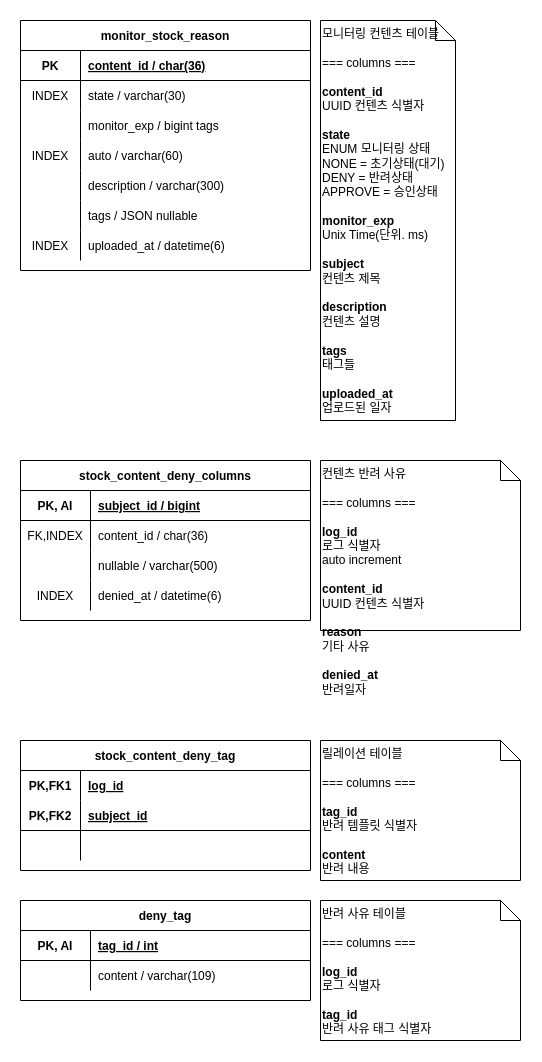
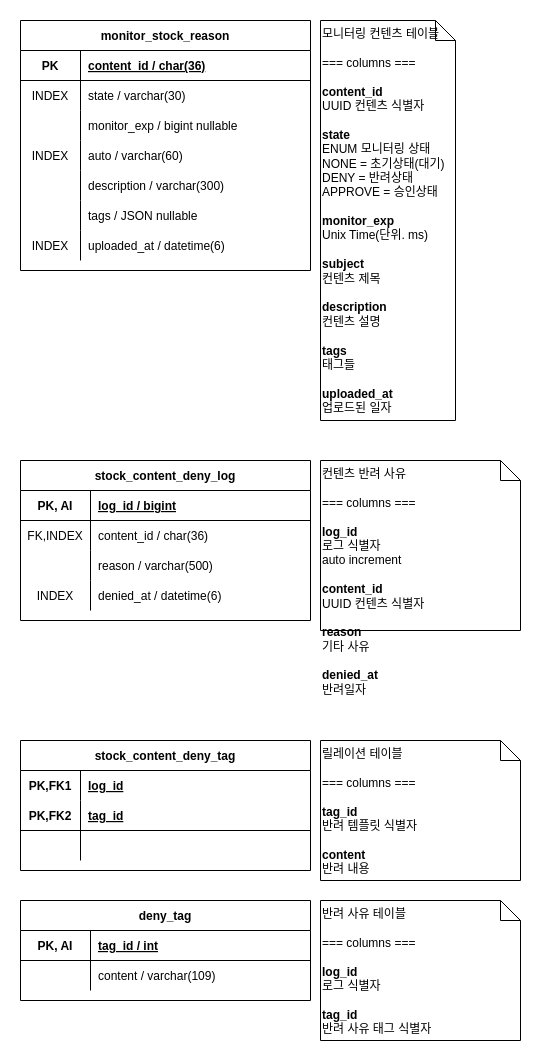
- <mxCell id="11" value="monitor_exp / bigint tags" style="shape=partialRectangle;connectable=0;fillColor=none;top=0;left=0;bottom=0;right=0;align=left;spacingLeft=6;overflow=hidden;" vertex="1" parent="9"><mxGeometry x="60" width="230" height="30" as="geometry"><mxRectangle width="230" height="30" as="alternateBounds" /></mxGeometry></mxCell>
+ <mxCell id="11" value="monitor_exp / bigint nullable" style="shape=partialRectangle;connectable=0;fillColor=none;top=0;left=0;bottom=0;right=0;align=left;spacingLeft=6;overflow=hidden;" vertex="1" parent="9"><mxGeometry x="60" width="230" height="30" as="geometry"><mxRectangle width="230" height="30" as="alternateBounds" /></mxGeometry></mxCell>
- <mxCell id="24" value="stock_content_deny_columns" style="shape=table;startSize=30;container=1;collapsible=1;childLayout=tableLayout;fixedRows=1;rowLines=0;fontStyle=1;align=center;resizeLast=1;" vertex="1" parent="1"><mxGeometry x="20" y="460" width="290" height="160" as="geometry" /></mxCell>
+ <mxCell id="24" value="stock_content_deny_log" style="shape=table;startSize=30;container=1;collapsible=1;childLayout=tableLayout;fixedRows=1;rowLines=0;fontStyle=1;align=center;resizeLast=1;" vertex="1" parent="1"><mxGeometry x="20" y="460" width="290" height="160" as="geometry" /></mxCell>
- <mxCell id="27" value="subject_id / bigint" style="shape=partialRectangle;connectable=0;fillColor=none;top=0;left=0;bottom=0;right=0;align=left;spacingLeft=6;fontStyle=5;overflow=hidden;" vertex="1" parent="25"><mxGeometry x="70" width="220" height="30" as="geometry"><mxRectangle width="220" height="30" as="alternateBounds" /></mxGeometry></mxCell>
+ <mxCell id="27" value="log_id / bigint" style="shape=partialRectangle;connectable=0;fillColor=none;top=0;left=0;bottom=0;right=0;align=left;spacingLeft=6;fontStyle=5;overflow=hidden;" vertex="1" parent="25"><mxGeometry x="70" width="220" height="30" as="geometry"><mxRectangle width="220" height="30" as="alternateBounds" /></mxGeometry></mxCell>
- <mxCell id="33" value="nullable / varchar(500)" style="shape=partialRectangle;connectable=0;fillColor=none;top=0;left=0;bottom=0;right=0;align=left;spacingLeft=6;overflow=hidden;" vertex="1" parent="31"><mxGeometry x="70" width="220" height="30" as="geometry"><mxRectangle width="220" height="30" as="alternateBounds" /></mxGeometry></mxCell>
+ <mxCell id="33" value="reason / varchar(500)" style="shape=partialRectangle;connectable=0;fillColor=none;top=0;left=0;bottom=0;right=0;align=left;spacingLeft=6;overflow=hidden;" vertex="1" parent="31"><mxGeometry x="70" width="220" height="30" as="geometry"><mxRectangle width="220" height="30" as="alternateBounds" /></mxGeometry></mxCell>
- <mxCell id="50" value="subject_id" style="shape=partialRectangle;connectable=0;fillColor=none;top=0;left=0;bottom=0;right=0;align=left;spacingLeft=6;fontStyle=5;overflow=hidden;" vertex="1" parent="48"><mxGeometry x="60" width="230" height="30" as="geometry"><mxRectangle width="230" height="30" as="alternateBounds" /></mxGeometry></mxCell>
+ <mxCell id="50" value="tag_id" style="shape=partialRectangle;connectable=0;fillColor=none;top=0;left=0;bottom=0;right=0;align=left;spacingLeft=6;fontStyle=5;overflow=hidden;" vertex="1" parent="48"><mxGeometry x="60" width="230" height="30" as="geometry"><mxRectangle width="230" height="30" as="alternateBounds" /></mxGeometry></mxCell>
